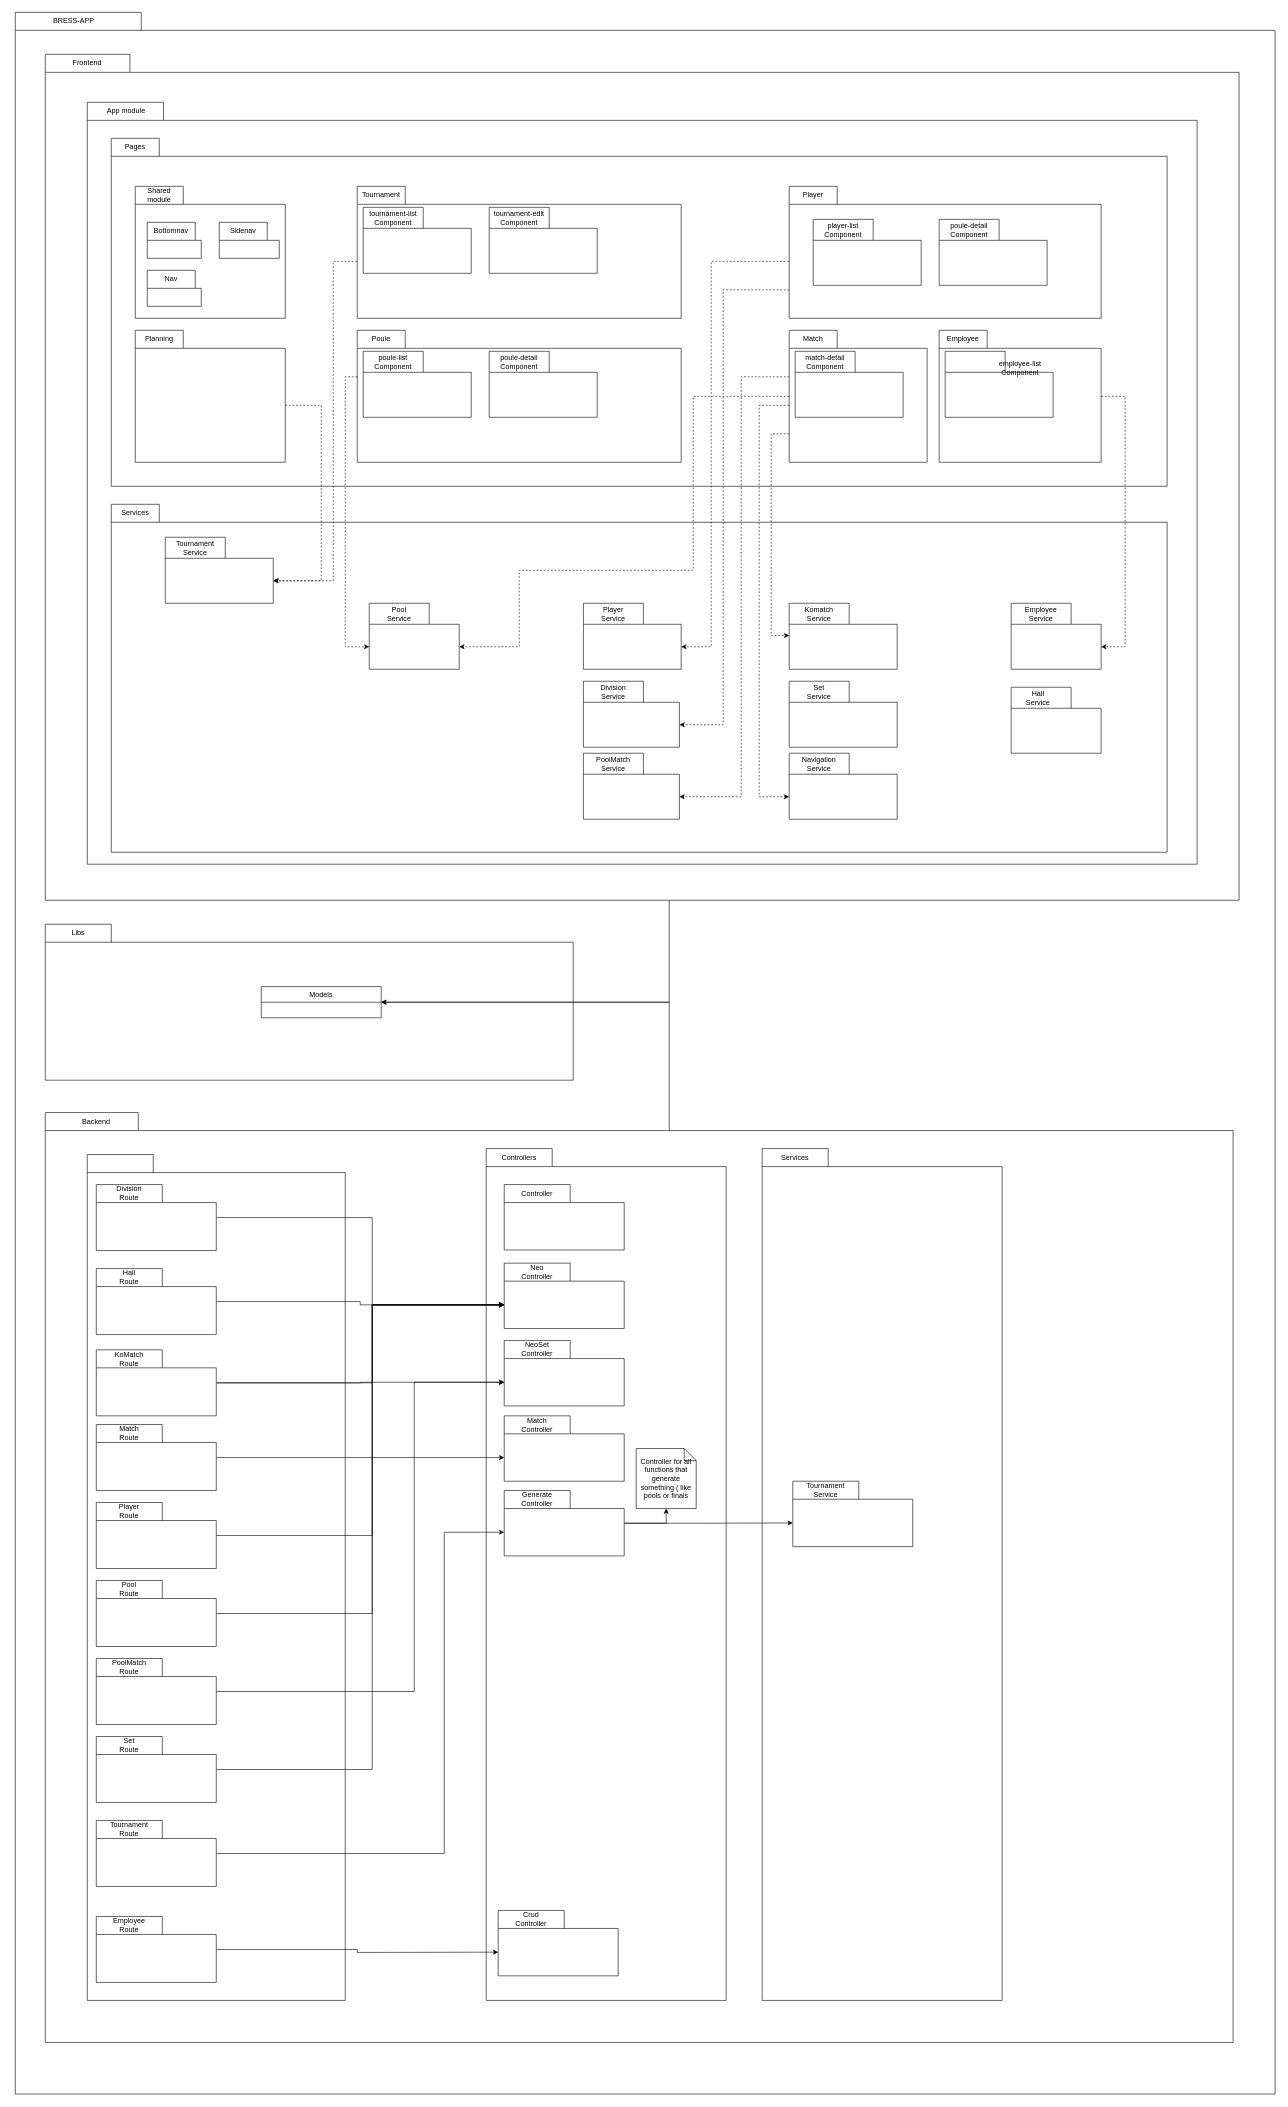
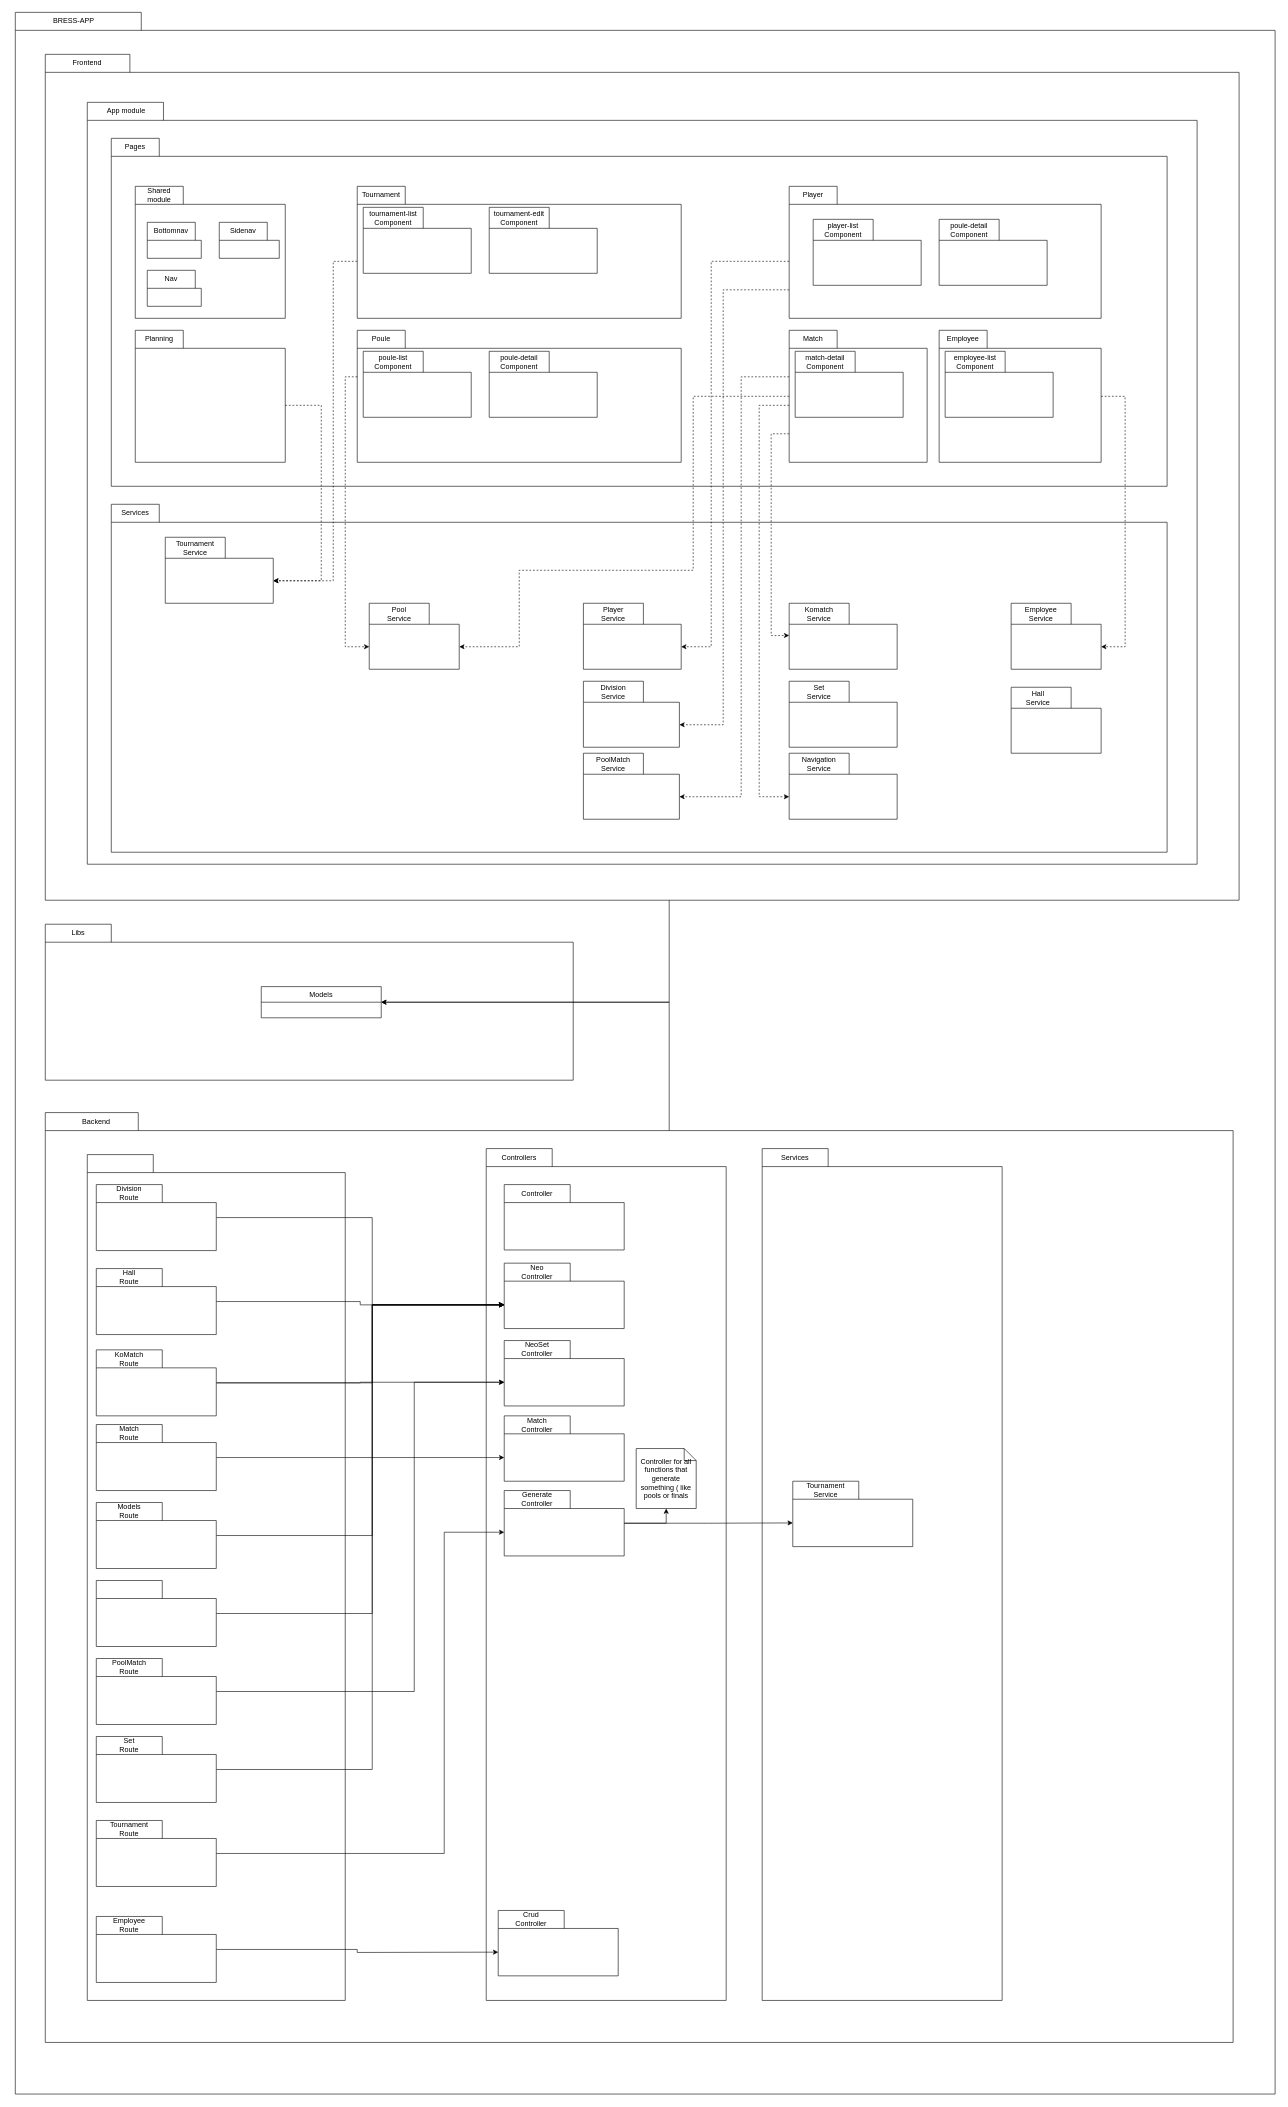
- <mxCell id="44" value="employee-list&lt;br&gt;Component" style="text;html=1;strokeColor=none;fillColor=none;align=center;verticalAlign=middle;whiteSpace=wrap;rounded=0;" parent="1" vertex="1"><mxGeometry x="1650" y="595" width="100" height="35" as="geometry" /></mxCell>
+ <mxCell id="44" value="employee-list&lt;br&gt;Component" style="text;html=1;strokeColor=none;fillColor=none;align=center;verticalAlign=middle;whiteSpace=wrap;rounded=0;" parent="1" vertex="1"><mxGeometry x="1575" y="585" width="100" height="35" as="geometry" /></mxCell>
- <mxCell id="111" value="Player&lt;br&gt;Route" style="text;html=1;strokeColor=none;fillColor=none;align=center;verticalAlign=middle;whiteSpace=wrap;rounded=0;" vertex="1" parent="1"><mxGeometry x="160" y="2504" width="110" height="30" as="geometry" /></mxCell>
+ <mxCell id="111" value="Models&lt;br&gt;Route" style="text;html=1;strokeColor=none;fillColor=none;align=center;verticalAlign=middle;whiteSpace=wrap;rounded=0;" vertex="1" parent="1"><mxGeometry x="160" y="2504" width="110" height="30" as="geometry" /></mxCell>
- <mxCell id="114" value="Pool&lt;br&gt;Route" style="text;html=1;strokeColor=none;fillColor=none;align=center;verticalAlign=middle;whiteSpace=wrap;rounded=0;" vertex="1" parent="1"><mxGeometry x="160" y="2634" width="110" height="30" as="geometry" /></mxCell>
